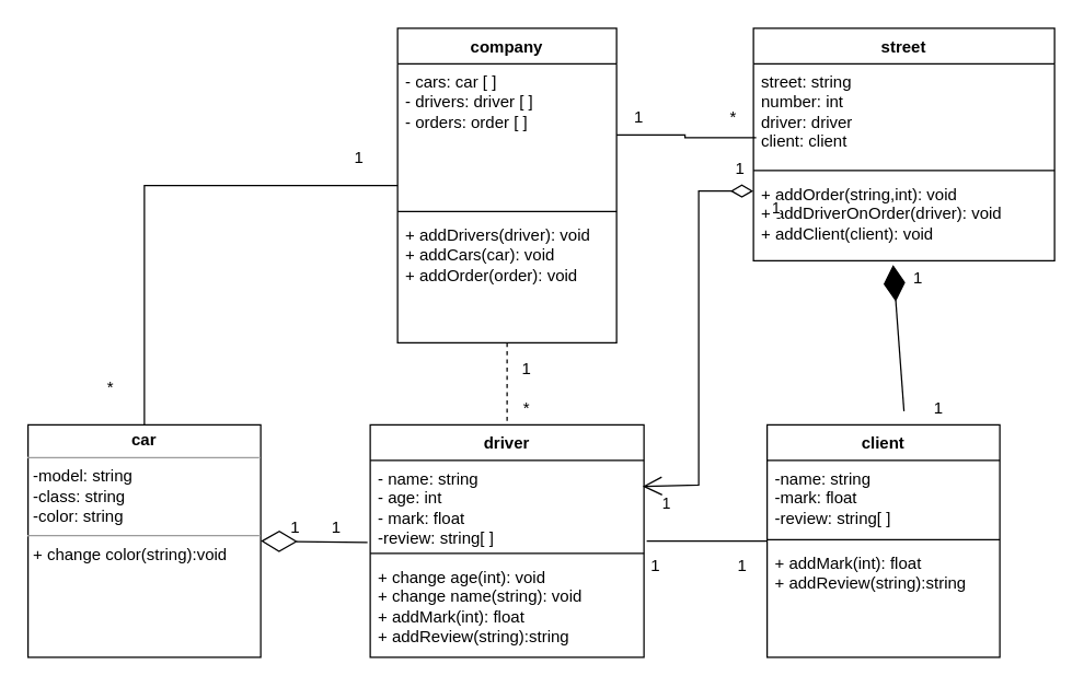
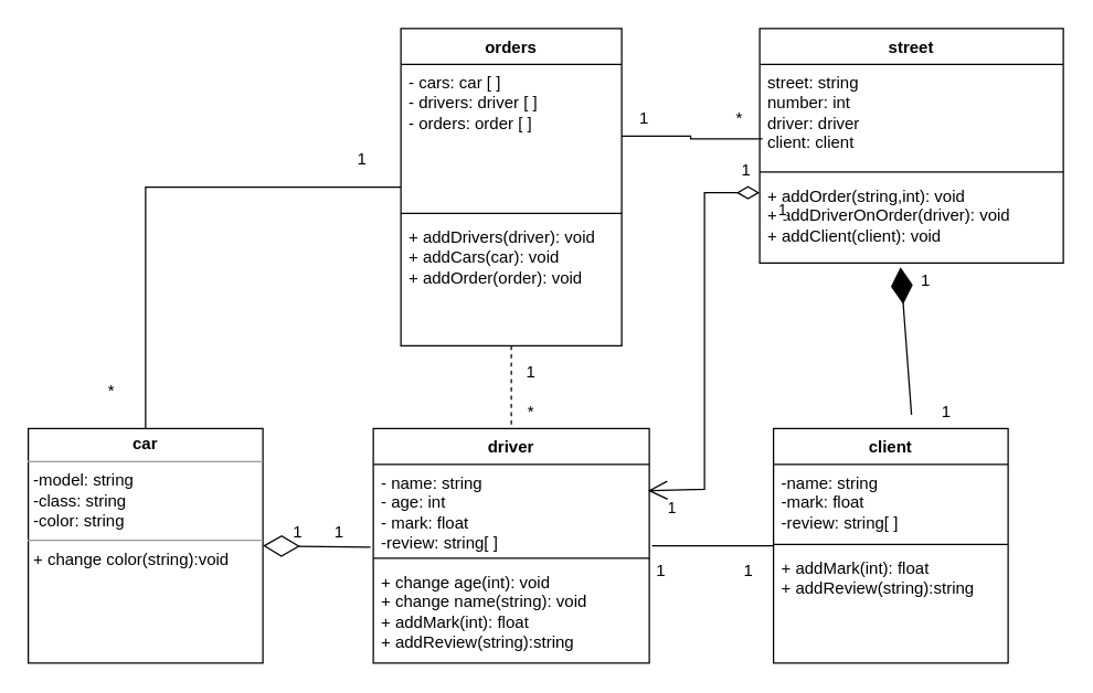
- <mxCell id="16" value="company" style="swimlane;fontStyle=1;align=center;verticalAlign=top;childLayout=stackLayout;horizontal=1;startSize=26;horizontalStack=0;resizeParent=1;resizeParentMax=0;resizeLast=0;collapsible=1;marginBottom=0;whiteSpace=wrap;html=1;" vertex="1" parent="1"><mxGeometry x="290" y="20" width="160" height="230" as="geometry" /></mxCell>
+ <mxCell id="16" value="orders" style="swimlane;fontStyle=1;align=center;verticalAlign=top;childLayout=stackLayout;horizontal=1;startSize=26;horizontalStack=0;resizeParent=1;resizeParentMax=0;resizeLast=0;collapsible=1;marginBottom=0;whiteSpace=wrap;html=1;" vertex="1" parent="1"><mxGeometry x="290" y="20" width="160" height="230" as="geometry" /></mxCell>
